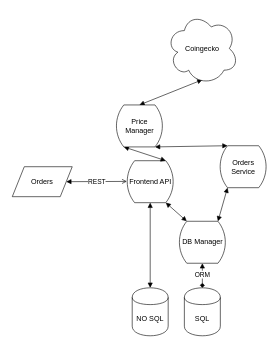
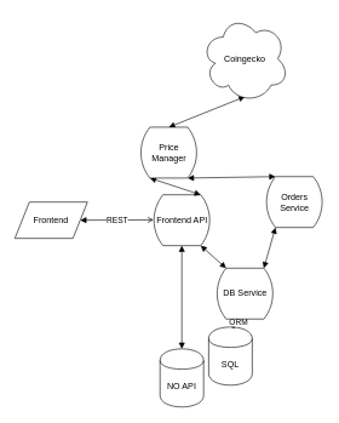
- <mxCell id="9" value="Orders" style="shape=parallelogram;perimeter=parallelogramPerimeter;whiteSpace=wrap;html=1;dashed=0;" parent="1" vertex="1"><mxGeometry x="20" y="277" width="100" height="50" as="geometry" /></mxCell>
+ <mxCell id="9" value="Frontend" style="shape=parallelogram;perimeter=parallelogramPerimeter;whiteSpace=wrap;html=1;dashed=0;" parent="1" vertex="1"><mxGeometry x="20" y="277" width="100" height="50" as="geometry" /></mxCell>
- <mxCell id="14" value="DB Manager" style="html=1;dashed=0;whitespace=wrap;shape=mxgraph.dfd.loop" vertex="1" parent="1"><mxGeometry x="297" y="368" width="80" height="70" as="geometry" /></mxCell>
+ <mxCell id="14" value="DB Service" style="html=1;dashed=0;whitespace=wrap;shape=mxgraph.dfd.loop" vertex="1" parent="1"><mxGeometry x="297" y="368" width="80" height="70" as="geometry" /></mxCell>
- <mxCell id="2" value="SQL" style="shape=cylinder;whiteSpace=wrap;html=1;boundedLbl=1;backgroundOutline=1;" parent="1" vertex="1"><mxGeometry x="307" y="479" width="60" height="80" as="geometry" /></mxCell>
+ <mxCell id="2" value="SQL" style="shape=cylinder;whiteSpace=wrap;html=1;boundedLbl=1;backgroundOutline=1;" parent="1" vertex="1"><mxGeometry x="287" y="449" width="60" height="80" as="geometry" /></mxCell>
- <mxCell id="19" value="NO SQL" style="shape=cylinder;whiteSpace=wrap;html=1;boundedLbl=1;backgroundOutline=1;" vertex="1" parent="1"><mxGeometry x="220" y="479" width="60" height="80" as="geometry" /></mxCell>
+ <mxCell id="19" value="NO API" style="shape=cylinder;whiteSpace=wrap;html=1;boundedLbl=1;backgroundOutline=1;" vertex="1" parent="1"><mxGeometry x="220" y="479" width="60" height="80" as="geometry" /></mxCell>
